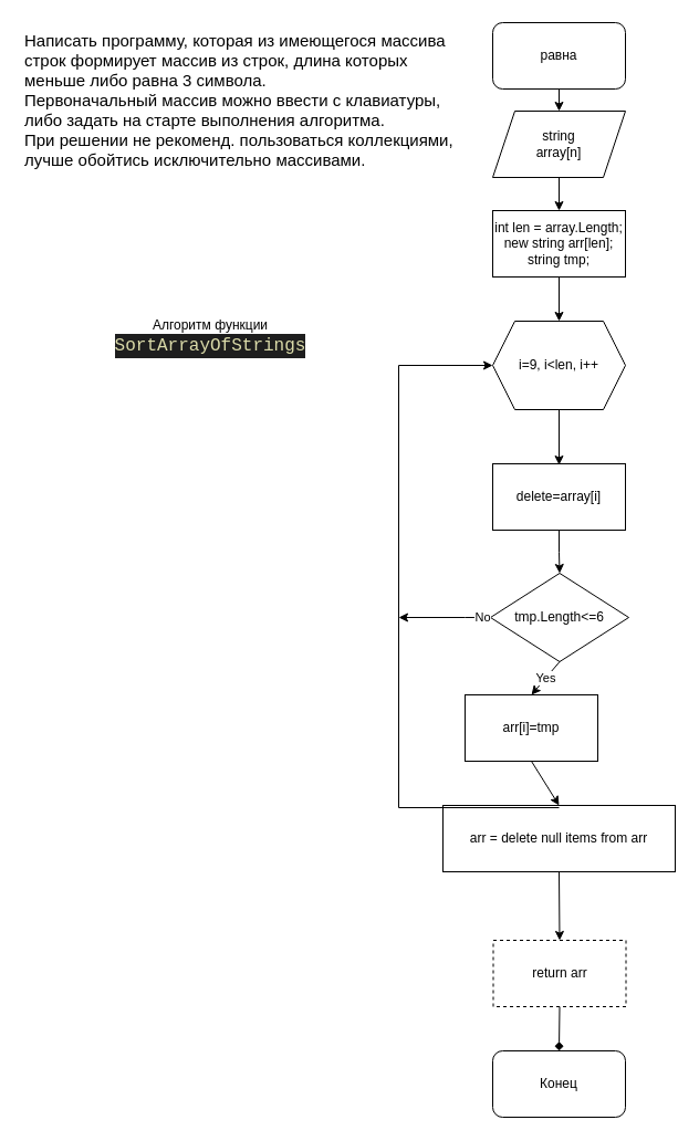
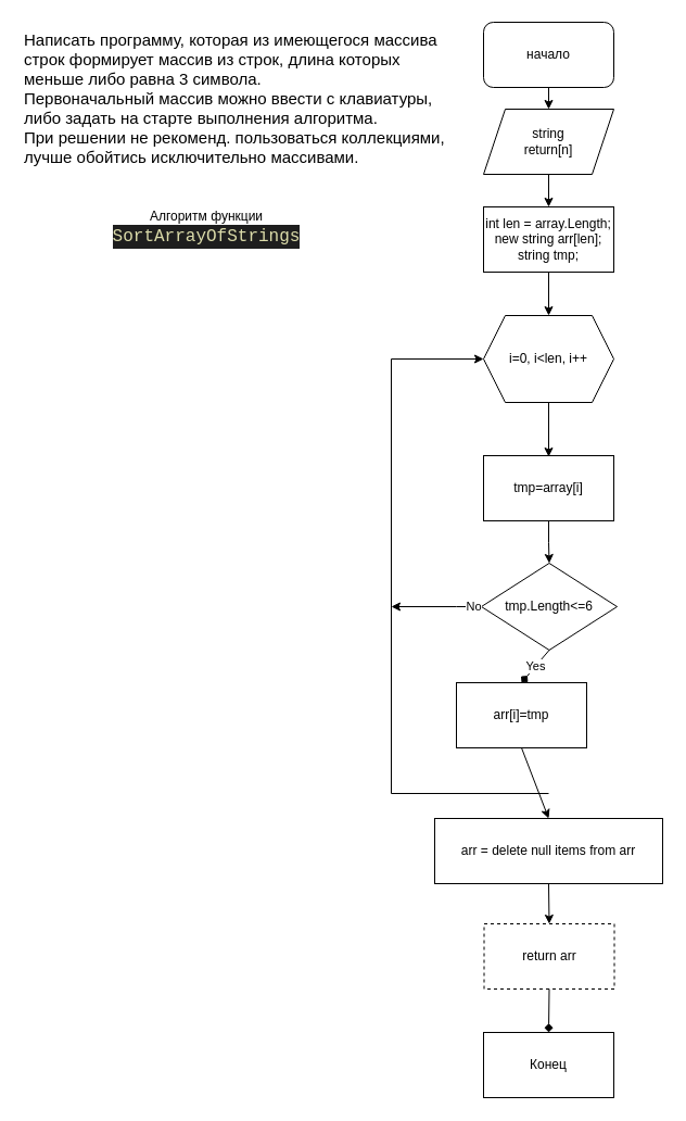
- <mxCell id="2" value="равна" style="rounded=1;whiteSpace=wrap;html=1;" parent="1" vertex="1"><mxGeometry x="445" y="20" width="120" height="60" as="geometry" /></mxCell>
+ <mxCell id="2" value="начало" style="rounded=1;whiteSpace=wrap;html=1;" parent="1" vertex="1"><mxGeometry x="445" y="20" width="120" height="60" as="geometry" /></mxCell>
- <mxCell id="5" value="string&lt;br&gt;array[n]" style="shape=parallelogram;perimeter=parallelogramPerimeter;whiteSpace=wrap;html=1;fixedSize=1;" parent="1" vertex="1"><mxGeometry x="445" y="100" width="120" height="60" as="geometry" /></mxCell>
+ <mxCell id="5" value="string&lt;br&gt;return[n]" style="shape=parallelogram;perimeter=parallelogramPerimeter;whiteSpace=wrap;html=1;fixedSize=1;" parent="1" vertex="1"><mxGeometry x="445" y="100" width="120" height="60" as="geometry" /></mxCell>
- <mxCell id="19" value="Алгоритм функции&lt;br&gt;&lt;div style=&quot;color: rgb(212, 212, 212); background-color: rgb(30, 30, 30); font-family: Consolas, &amp;quot;Courier New&amp;quot;, monospace; font-size: 16px; line-height: 22px;&quot;&gt;&lt;span style=&quot;color: #dcdcaa;&quot;&gt;SortArrayOfStrings&lt;/span&gt;&lt;/div&gt;" style="text;html=1;strokeColor=none;fillColor=none;align=center;verticalAlign=middle;whiteSpace=wrap;rounded=0;" vertex="1" parent="1"><mxGeometry x="90" y="285" width="200" height="40" as="geometry" /></mxCell>
+ <mxCell id="19" value="Алгоритм функции&lt;br&gt;&lt;div style=&quot;color: rgb(212, 212, 212); background-color: rgb(30, 30, 30); font-family: Consolas, &amp;quot;Courier New&amp;quot;, monospace; font-size: 16px; line-height: 22px;&quot;&gt;&lt;span style=&quot;color: #dcdcaa;&quot;&gt;SortArrayOfStrings&lt;/span&gt;&lt;/div&gt;" style="text;html=1;strokeColor=none;fillColor=none;align=center;verticalAlign=middle;whiteSpace=wrap;rounded=0;" vertex="1" parent="1"><mxGeometry x="90" y="190" width="200" height="40" as="geometry" /></mxCell>
- <mxCell id="10" value="i=9, i&amp;lt;len, i++" style="shape=hexagon;perimeter=hexagonPerimeter2;whiteSpace=wrap;html=1;fixedSize=1;" parent="1" vertex="1"><mxGeometry x="445" y="290" width="120" height="80" as="geometry" /></mxCell>
+ <mxCell id="10" value="i=0, i&amp;lt;len, i++" style="shape=hexagon;perimeter=hexagonPerimeter2;whiteSpace=wrap;html=1;fixedSize=1;" parent="1" vertex="1"><mxGeometry x="445" y="290" width="120" height="80" as="geometry" /></mxCell>
- <mxCell id="21" value="delete=array[i]" style="rounded=0;whiteSpace=wrap;html=1;" vertex="1" parent="1"><mxGeometry x="445" y="419" width="120" height="60" as="geometry" /></mxCell>
+ <mxCell id="21" value="tmp=array[i]" style="rounded=0;whiteSpace=wrap;html=1;" vertex="1" parent="1"><mxGeometry x="445" y="419" width="120" height="60" as="geometry" /></mxCell>
- <mxCell id="14" value="Yes" style="endArrow=classic;html=1;rounded=0;exitX=0.5;exitY=1;exitDx=0;exitDy=0;entryX=0.5;entryY=0;entryDx=0;entryDy=0;" parent="1" source="11" target="12" edge="1"><mxGeometry width="50" height="50" relative="1" as="geometry"><mxPoint x="565" y="488" as="sourcePoint" /><mxPoint x="615" y="438" as="targetPoint" /></mxGeometry></mxCell>
+ <mxCell id="14" value="Yes" style="endArrow=diamond;html=1;rounded=0;exitX=0.5;exitY=1;exitDx=0;exitDy=0;entryX=0.5;entryY=0;entryDx=0;entryDy=0;" parent="1" source="11" target="12" edge="1"><mxGeometry width="50" height="50" relative="1" as="geometry"><mxPoint x="565" y="488" as="sourcePoint" /><mxPoint x="615" y="438" as="targetPoint" /></mxGeometry></mxCell>
- <mxCell id="16" value="arr = delete null items from arr" style="rounded=0;whiteSpace=wrap;html=1;" parent="1" vertex="1"><mxGeometry x="400" y="728" width="210" height="60" as="geometry" /></mxCell>
+ <mxCell id="16" value="arr = delete null items from arr" style="rounded=0;whiteSpace=wrap;html=1;" parent="1" vertex="1"><mxGeometry x="400" y="753" width="210" height="60" as="geometry" /></mxCell>
- <mxCell id="4" value="Конец" style="rounded=1;whiteSpace=wrap;html=1;" parent="1" vertex="1"><mxGeometry x="445" y="950" width="120" height="60" as="geometry" /></mxCell>
+ <mxCell id="4" value="Конец" style="whiteSpace=wrap;html=1;rounded=0;" parent="1" vertex="1"><mxGeometry x="445" y="950" width="120" height="60" as="geometry" /></mxCell>
